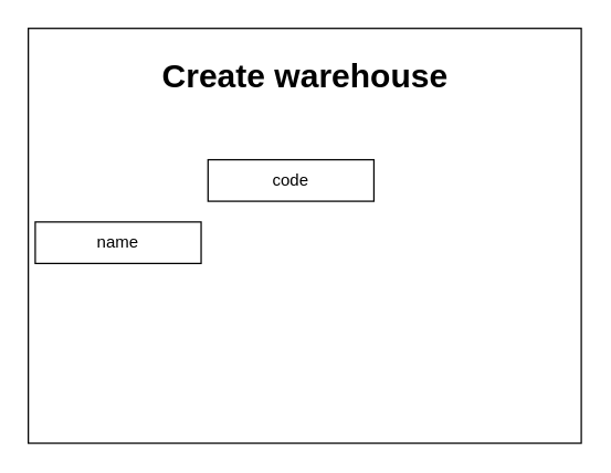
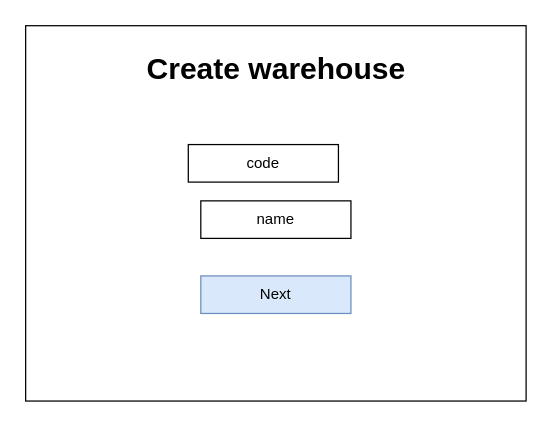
- <mxCell id="4" value="name" style="rounded=0;whiteSpace=wrap;html=1;" vertex="1" parent="1"><mxGeometry x="25" y="160" width="120" height="30" as="geometry" /></mxCell>
+ <mxCell id="4" value="name" style="rounded=0;whiteSpace=wrap;html=1;" vertex="1" parent="1"><mxGeometry x="160" y="160" width="120" height="30" as="geometry" /></mxCell>
+ <mxCell id="5" value="Next" style="rounded=0;whiteSpace=wrap;html=1;fillColor=#dae8fc;strokeColor=#6c8ebf;" vertex="1" parent="1"><mxGeometry x="160" y="220" width="120" height="30" as="geometry" /></mxCell>
